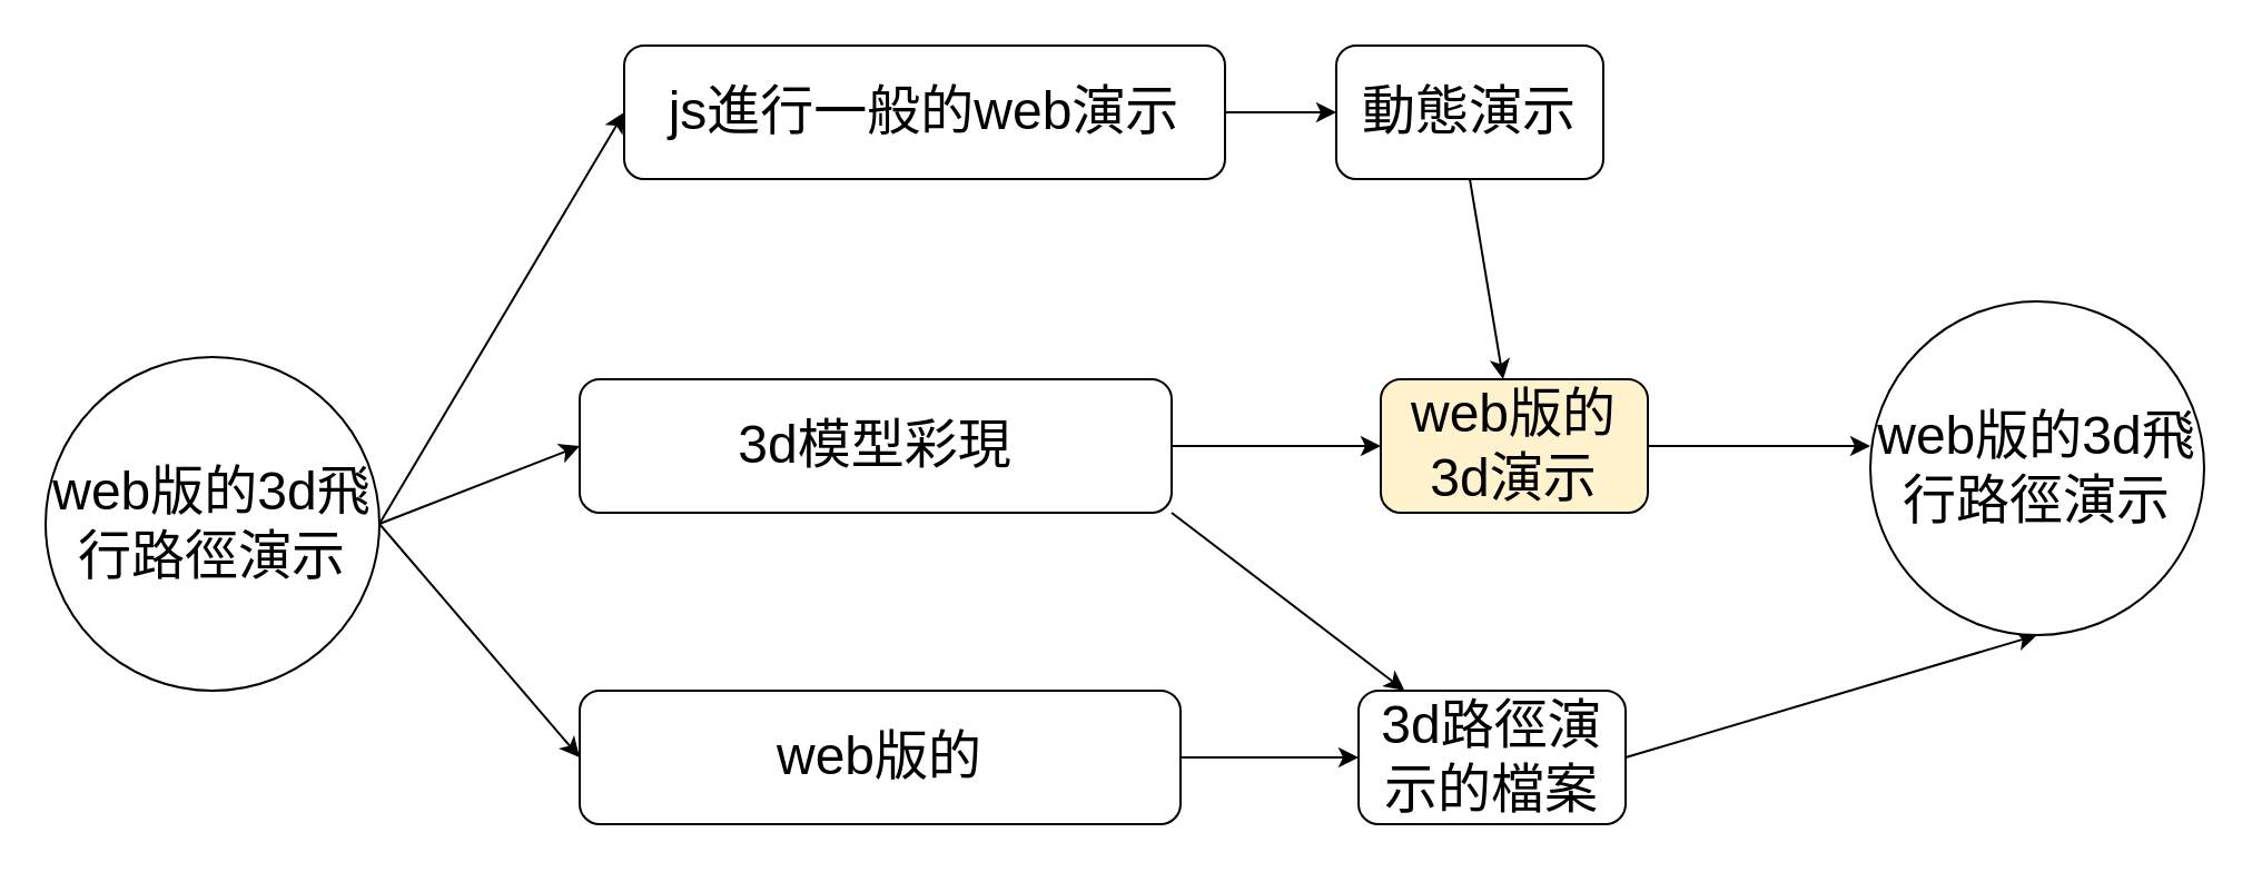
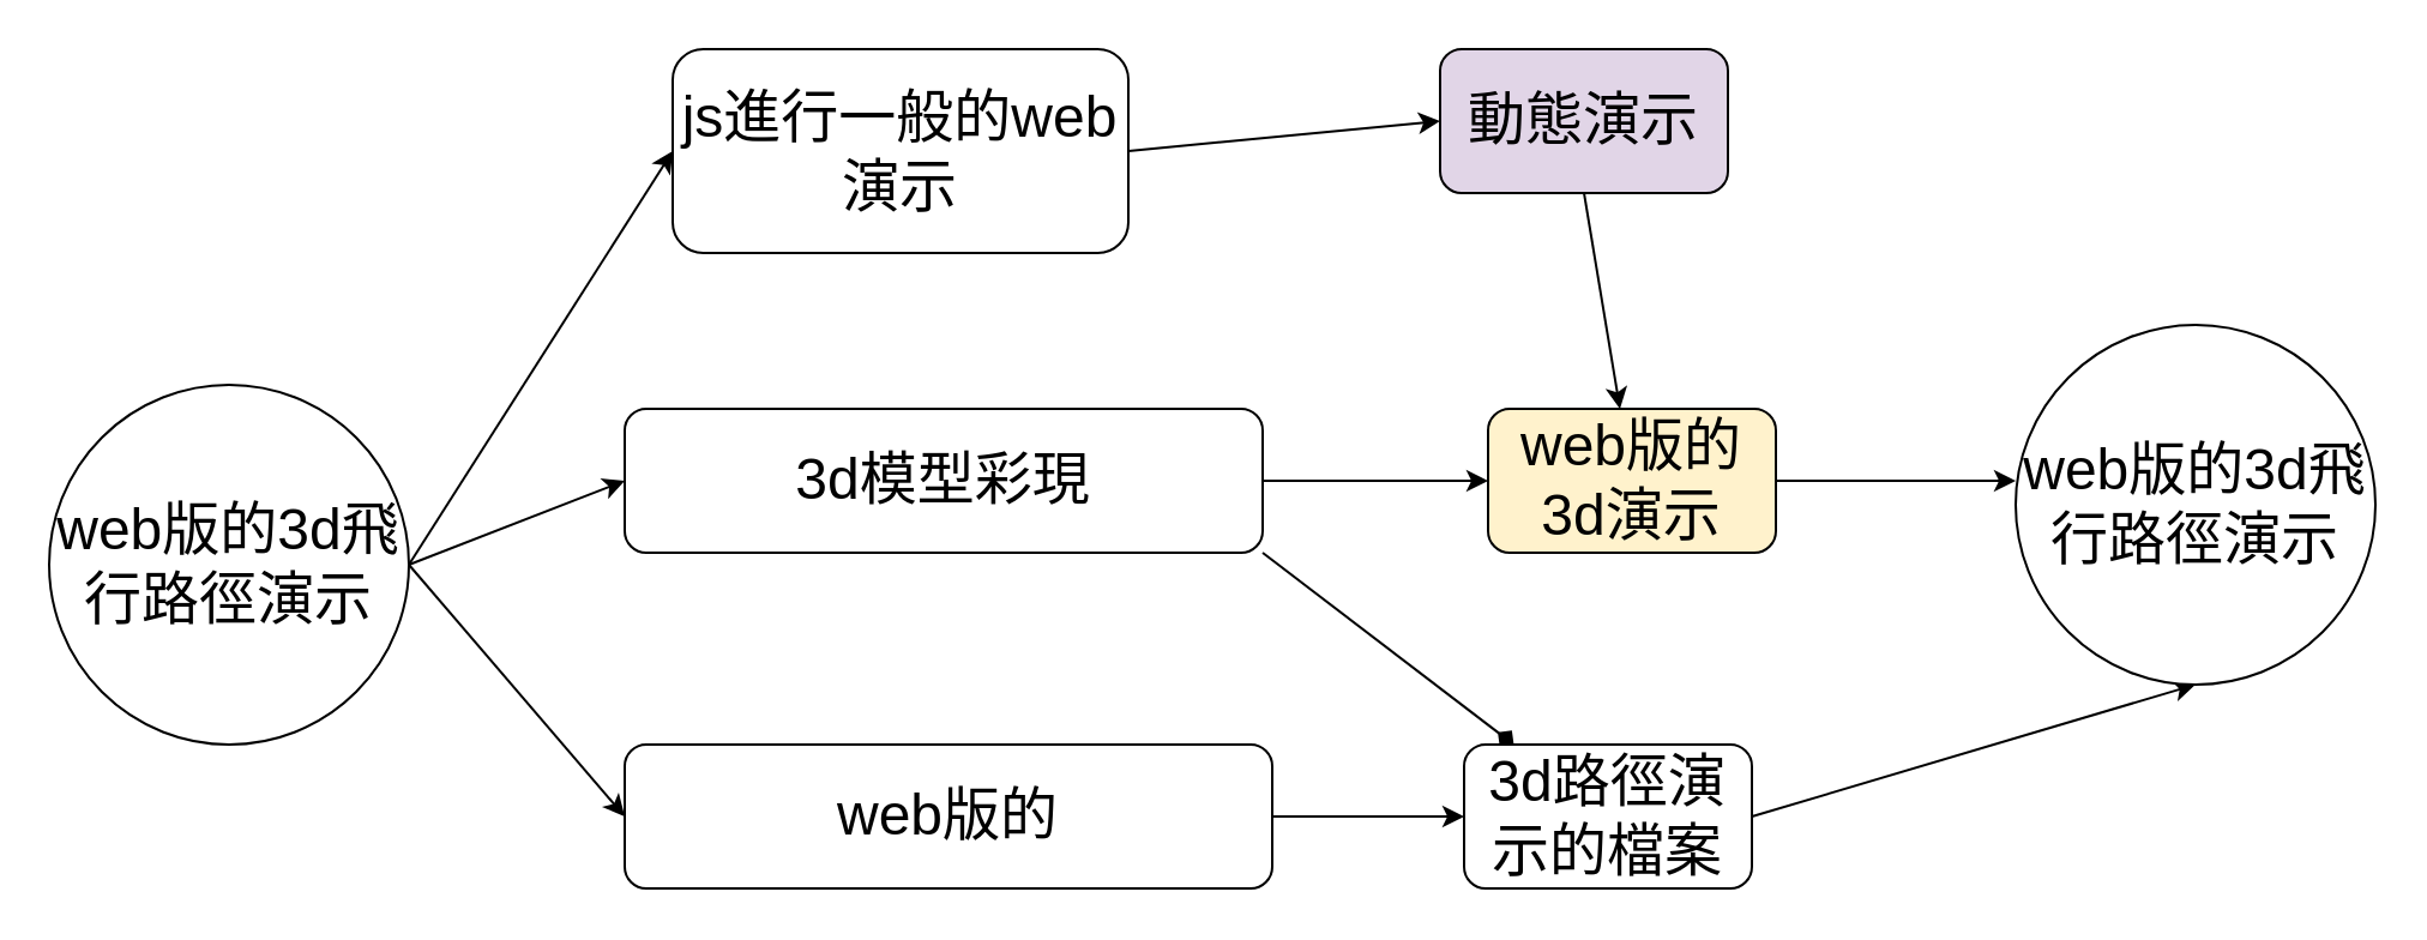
- <mxCell id="3" value="js進行一般的web演示" style="rounded=1;whiteSpace=wrap;html=1;fontSize=24;" vertex="1" parent="1"><mxGeometry x="280" y="20" width="270" height="60" as="geometry" /></mxCell>
+ <mxCell id="3" value="js進行一般的web演示" style="rounded=1;whiteSpace=wrap;html=1;fontSize=24;" vertex="1" parent="1"><mxGeometry x="280" y="20" width="190" height="85" as="geometry" /></mxCell>
- <mxCell id="4" value="動態演示" style="rounded=1;whiteSpace=wrap;html=1;fontSize=24;" vertex="1" parent="1"><mxGeometry x="600" y="20" width="120" height="60" as="geometry" /></mxCell>
+ <mxCell id="4" value="動態演示" style="rounded=1;whiteSpace=wrap;html=1;fontSize=24;fillColor=#e1d5e7;" vertex="1" parent="1"><mxGeometry x="600" y="20" width="120" height="60" as="geometry" /></mxCell>
- <mxCell id="15" value="" style="endArrow=classic;html=1;rounded=0;fontSize=24;exitX=1;exitY=1;exitDx=0;exitDy=0;" edge="1" parent="1" source="7" target="16"><mxGeometry width="50" height="50" relative="1" as="geometry"><mxPoint x="380" y="320" as="sourcePoint" /><mxPoint x="610" y="320" as="targetPoint" /></mxGeometry></mxCell>
+ <mxCell id="15" value="" style="endArrow=diamond;html=1;rounded=0;fontSize=24;exitX=1;exitY=1;exitDx=0;exitDy=0;" edge="1" parent="1" source="7" target="16"><mxGeometry width="50" height="50" relative="1" as="geometry"><mxPoint x="380" y="320" as="sourcePoint" /><mxPoint x="610" y="320" as="targetPoint" /></mxGeometry></mxCell>
